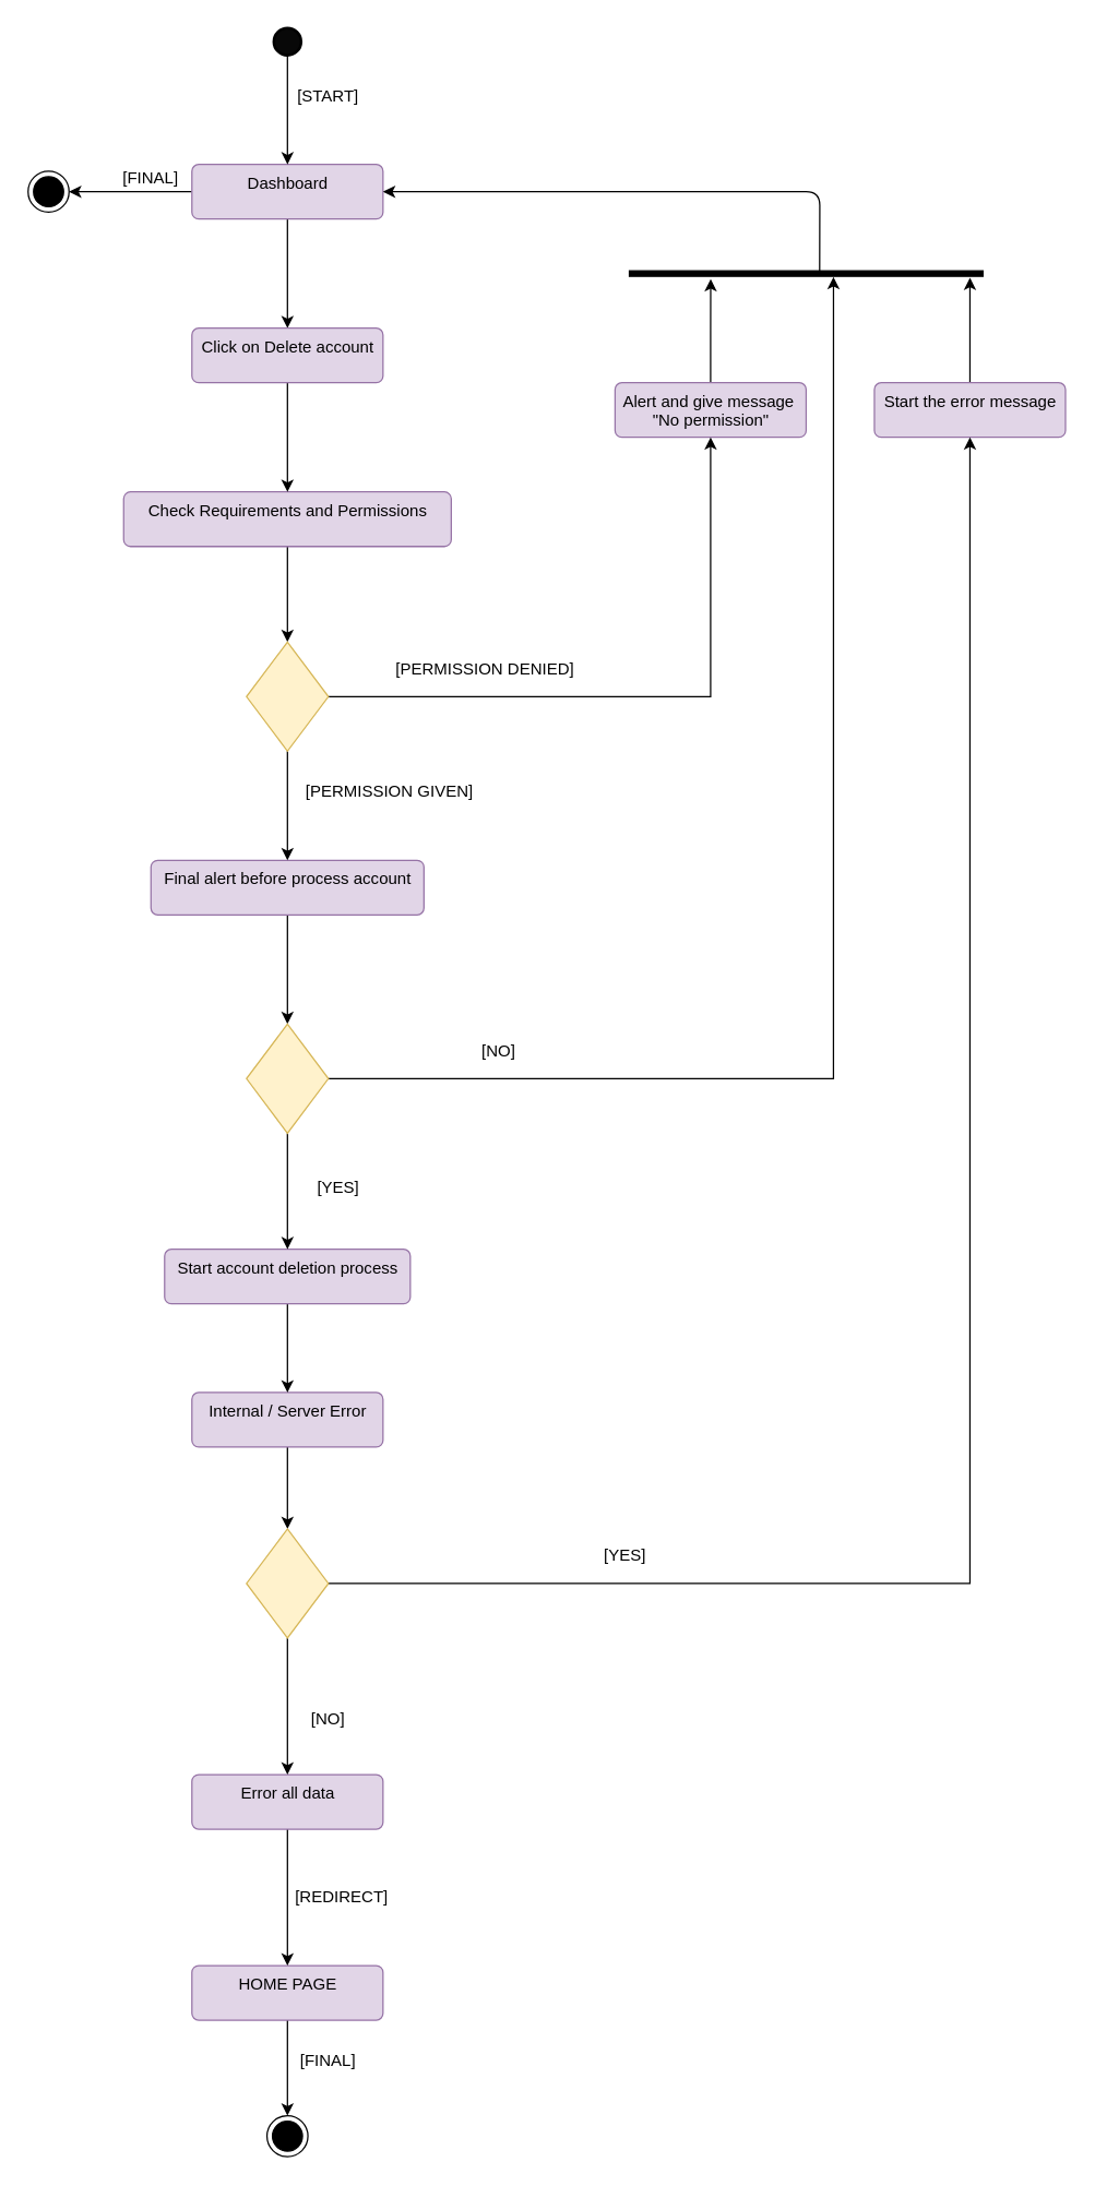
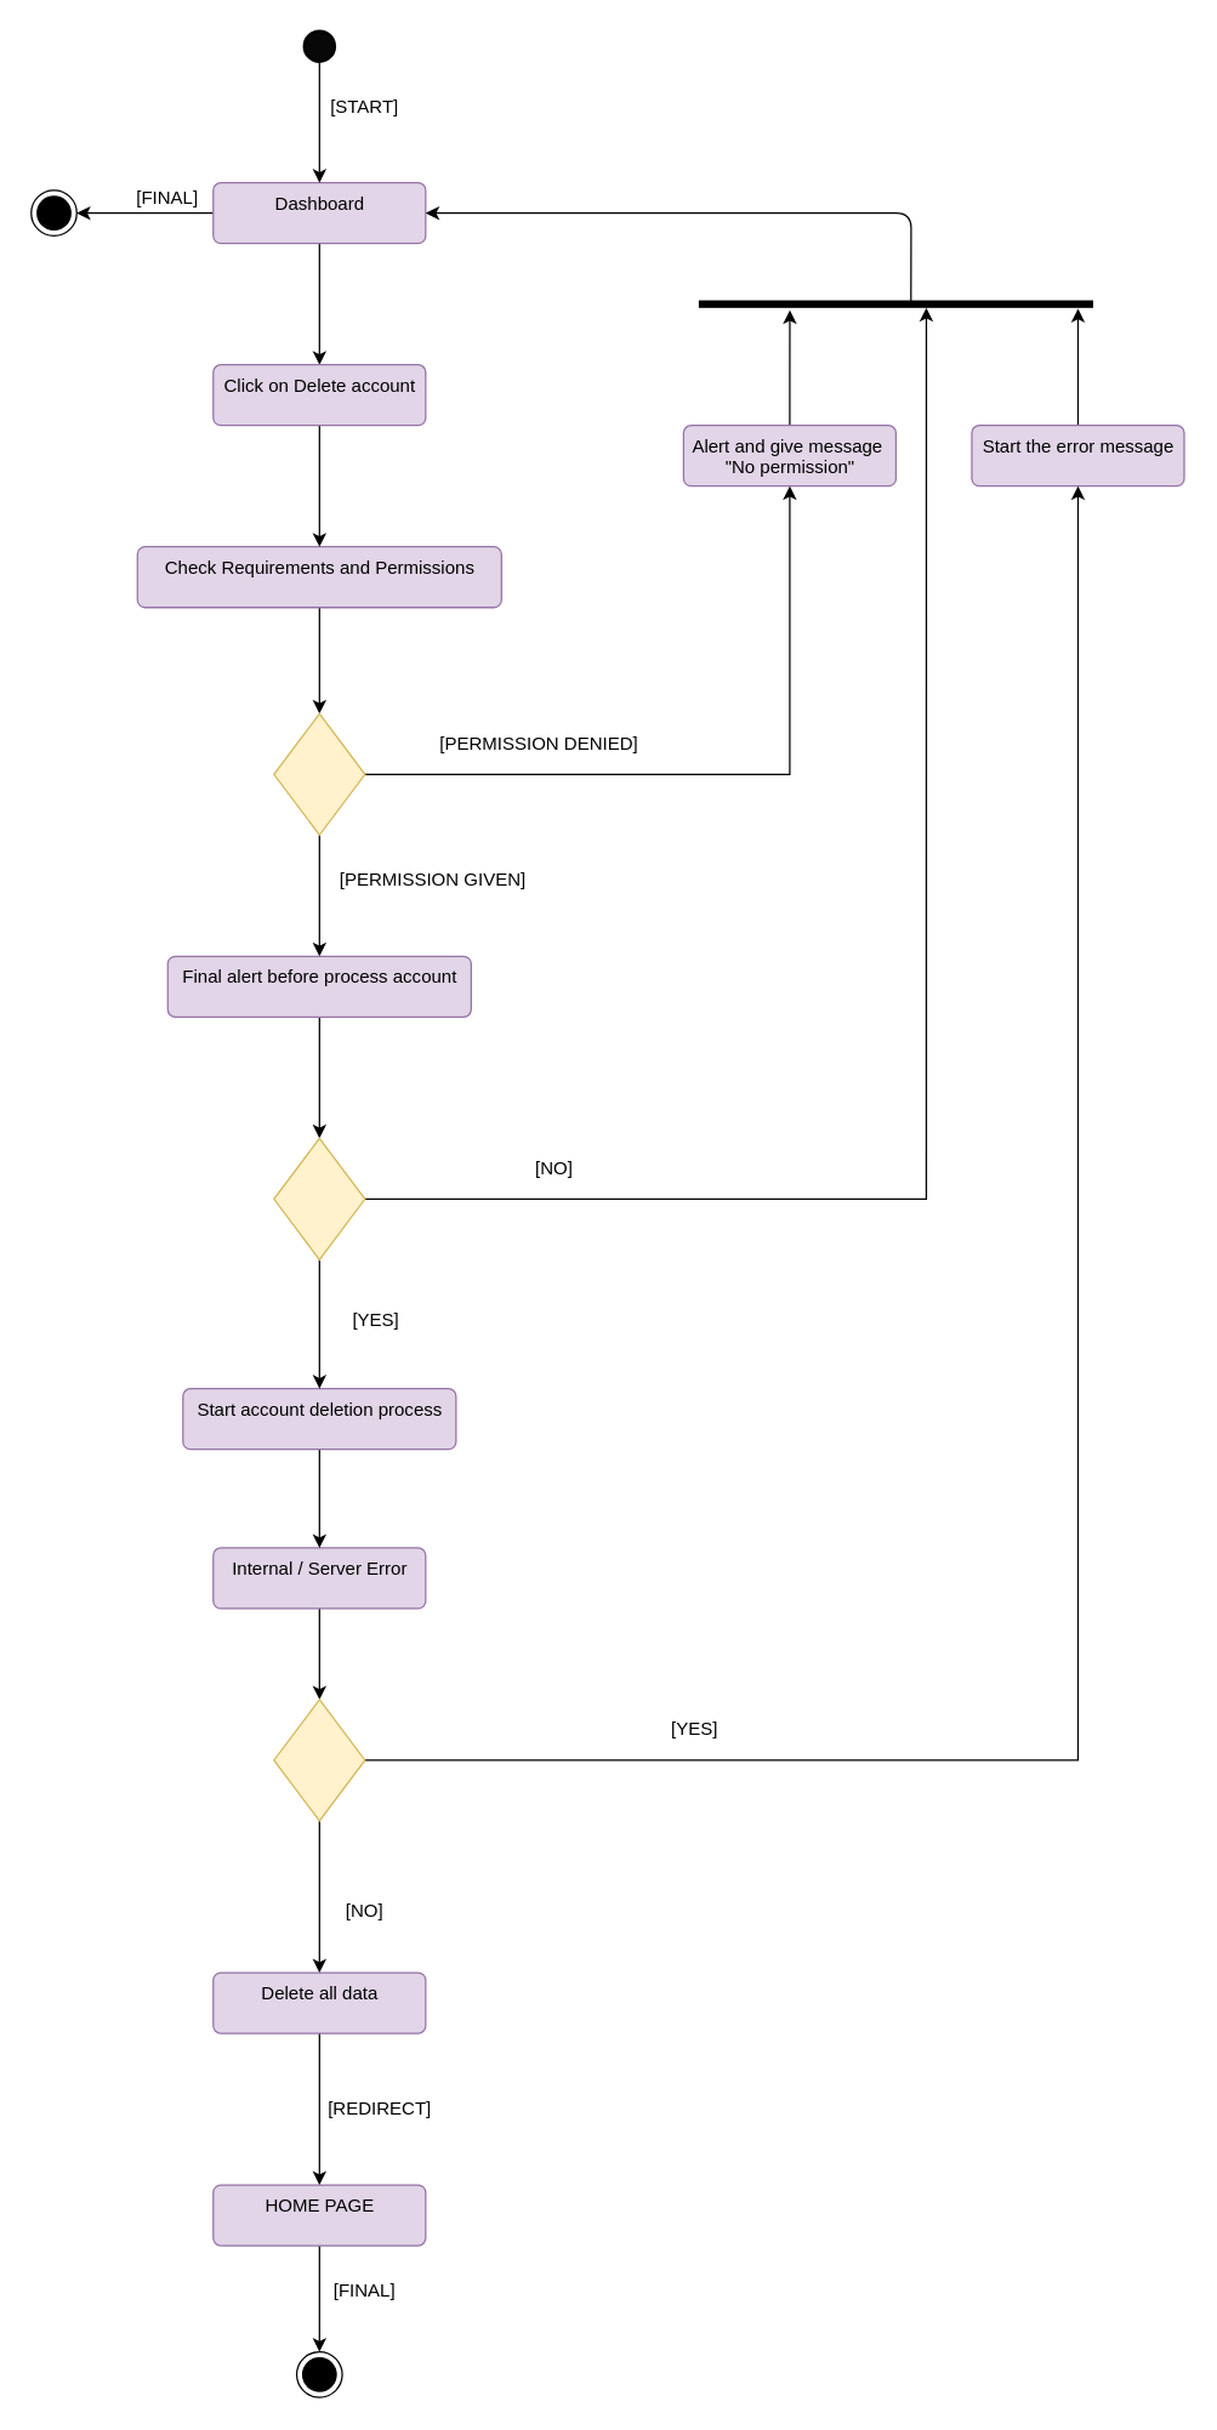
- <mxCell id="12" value="Error all data" style="html=1;align=center;verticalAlign=top;rounded=1;absoluteArcSize=1;arcSize=10;dashed=0;fillColor=#e1d5e7;strokeColor=#9673a6;" parent="1" vertex="1"><mxGeometry x="140" y="1300" width="140" height="40" as="geometry" /></mxCell>
+ <mxCell id="12" value="Delete all data" style="html=1;align=center;verticalAlign=top;rounded=1;absoluteArcSize=1;arcSize=10;dashed=0;fillColor=#e1d5e7;strokeColor=#9673a6;" parent="1" vertex="1"><mxGeometry x="140" y="1300" width="140" height="40" as="geometry" /></mxCell>
